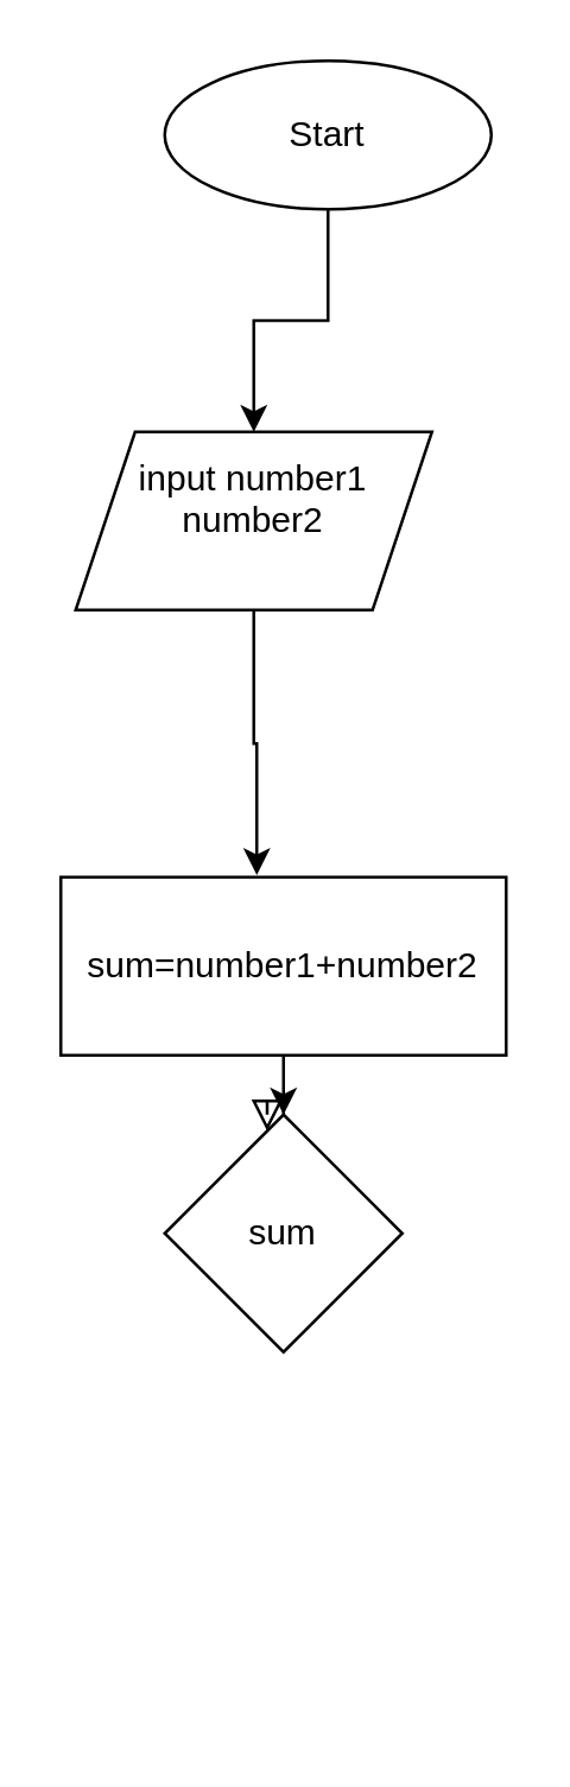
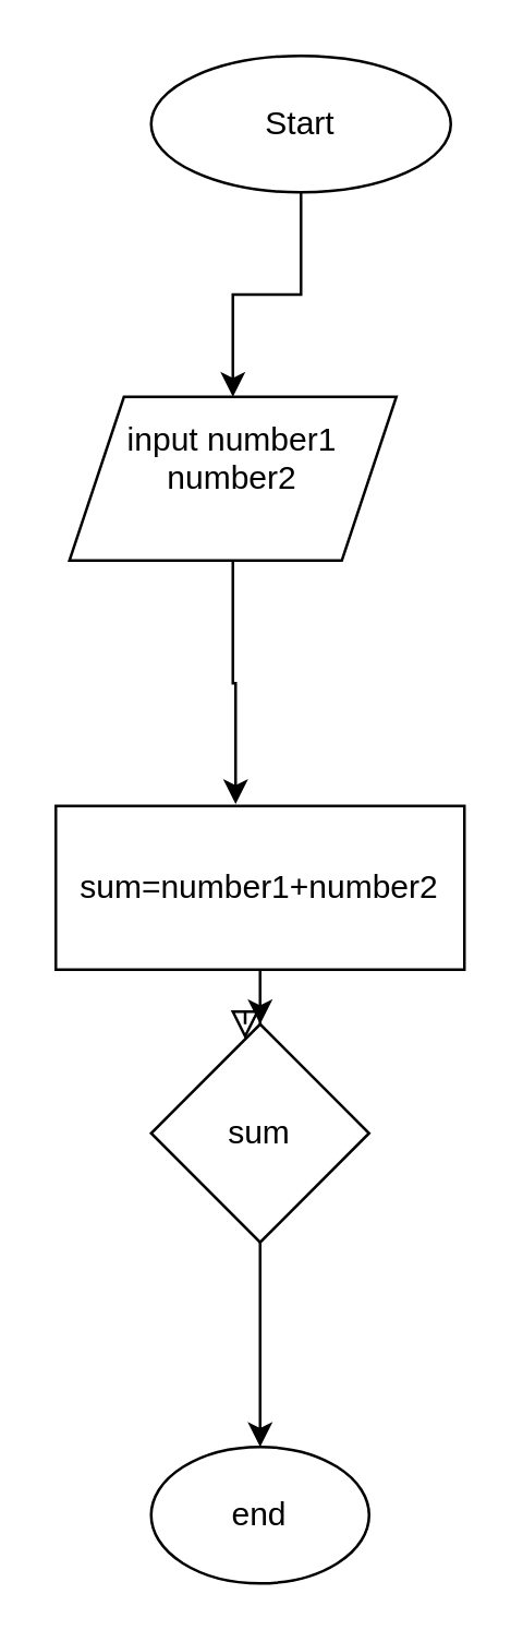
+ <mxCell id="9" value="" style="edgeStyle=orthogonalEdgeStyle;rounded=0;orthogonalLoop=1;jettySize=auto;html=1;" parent="1" source="10" target="6" edge="1"><mxGeometry relative="1" as="geometry" /></mxCell>
+ <mxCell id="6" value="end" style="ellipse;whiteSpace=wrap;html=1;rounded=1;glass=0;strokeWidth=1;shadow=0;" parent="1" vertex="1"><mxGeometry x="55" y="530" width="80" height="50" as="geometry" /></mxCell>
